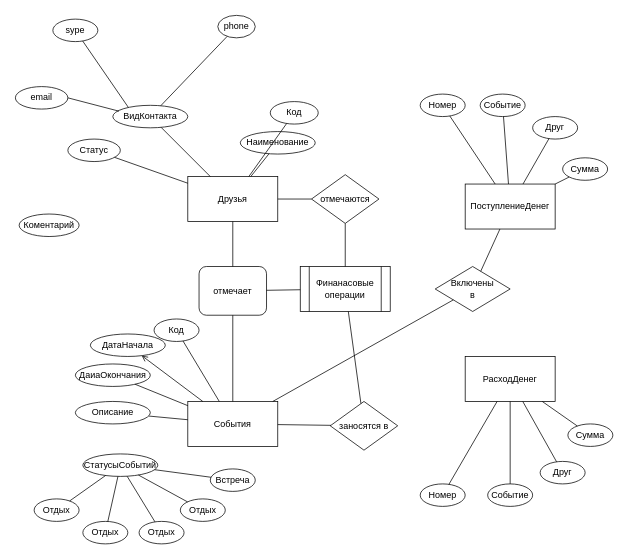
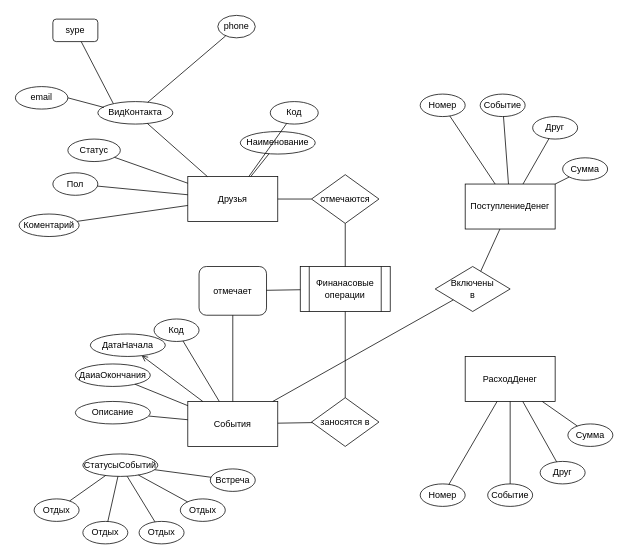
- <mxCell id="24" value="sype" style="ellipse;whiteSpace=wrap;html=1;" vertex="1" parent="1"><mxGeometry x="70" y="25" width="60" height="30" as="geometry" /></mxCell>
+ <mxCell id="24" value="sype" style="whiteSpace=wrap;html=1;rounded=1;" vertex="1" parent="1"><mxGeometry x="70" y="25" width="60" height="30" as="geometry" /></mxCell>
- <mxCell id="13" value="ВидКонтакта" style="ellipse;whiteSpace=wrap;html=1;" vertex="1" parent="1"><mxGeometry x="150" y="140" width="100" height="30" as="geometry" /></mxCell>
+ <mxCell id="13" value="ВидКонтакта" style="ellipse;whiteSpace=wrap;html=1;" vertex="1" parent="1"><mxGeometry x="130" y="135" width="100" height="30" as="geometry" /></mxCell>
+ <mxCell id="15" value="Пол" style="ellipse;whiteSpace=wrap;html=1;rounded=0;" vertex="1" parent="1"><mxGeometry x="70" y="230" width="60" height="30" as="geometry" /></mxCell>
+ <mxCell id="16" value="" style="endArrow=none;html=1;rounded=0;strokeWidth=1;" edge="1" parent="1" source="15" target="3"><mxGeometry width="50" height="50" relative="1" as="geometry"><mxPoint x="180" y="335" as="sourcePoint" /><mxPoint x="230" y="285" as="targetPoint" /></mxGeometry></mxCell>
+ <mxCell id="42" value="" style="endArrow=none;html=1;rounded=0;strokeWidth=1;" edge="1" parent="1" source="41" target="3"><mxGeometry width="50" height="50" relative="1" as="geometry"><mxPoint x="350" y="615" as="sourcePoint" /><mxPoint x="350" y="575" as="targetPoint" /></mxGeometry></mxCell>
- <mxCell id="52" value="" style="endArrow=none;html=1;rounded=0;strokeWidth=1;" edge="1" parent="1" source="3" target="50"><mxGeometry width="50" height="50" relative="1" as="geometry"><mxPoint x="209.048" y="674.752" as="sourcePoint" /><mxPoint x="246.233" y="735.655" as="targetPoint" /></mxGeometry></mxCell>
- <mxCell id="11" value="заносятся в" style="rhombus;whiteSpace=wrap;html=1;" vertex="1" parent="1"><mxGeometry x="440" y="535" width="90" height="65" as="geometry" /></mxCell>
+ <mxCell id="11" value="заносятся в" style="rhombus;whiteSpace=wrap;html=1;" vertex="1" parent="1"><mxGeometry x="415" y="530" width="90" height="65" as="geometry" /></mxCell>
